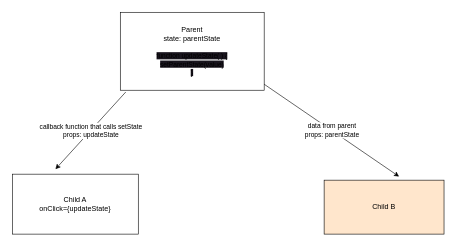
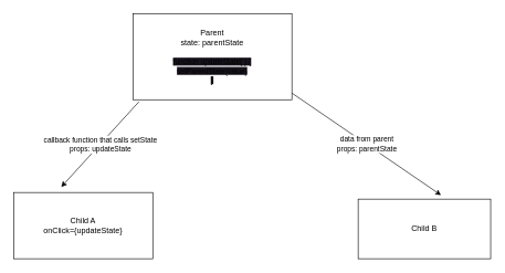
- <mxCell id="4" value="Child B" style="whiteSpace=wrap;html=1;fillColor=#ffe6cc;" vertex="1" parent="1"><mxGeometry x="540" y="300" width="200" height="90" as="geometry" /></mxCell>
+ <mxCell id="4" value="Child B" style="whiteSpace=wrap;html=1;" vertex="1" parent="1"><mxGeometry x="540" y="300" width="200" height="90" as="geometry" /></mxCell>
